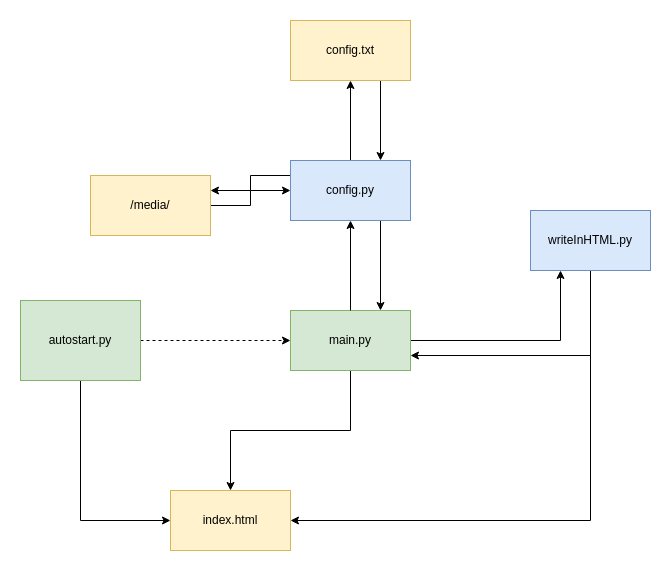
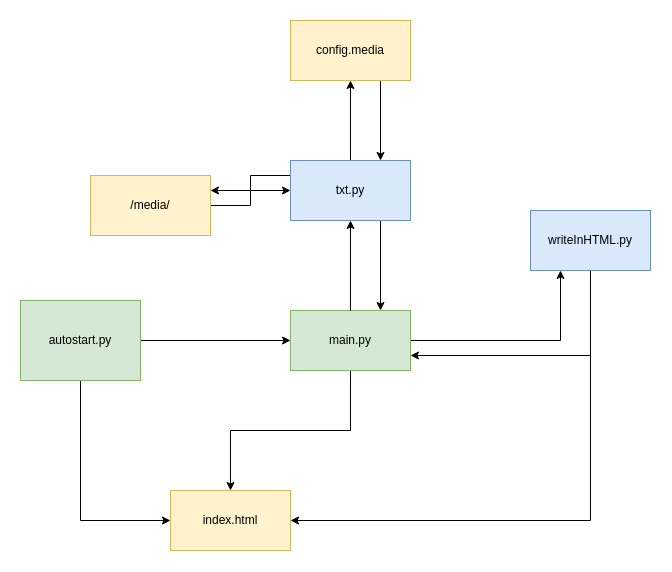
- <mxCell id="17" value="config.txt" style="rounded=0;whiteSpace=wrap;html=1;fillColor=#fff2cc;strokeColor=#d6b656;" parent="1" vertex="1"><mxGeometry x="290" y="20" width="120" height="60" as="geometry" /></mxCell>
+ <mxCell id="17" value="config.media" style="rounded=0;whiteSpace=wrap;html=1;fillColor=#fff2cc;strokeColor=#d6b656;" parent="1" vertex="1"><mxGeometry x="290" y="20" width="120" height="60" as="geometry" /></mxCell>
- <mxCell id="12" value="config.py" style="rounded=0;whiteSpace=wrap;html=1;fillColor=#dae8fc;strokeColor=#6c8ebf;" parent="1" vertex="1"><mxGeometry x="290" y="160" width="120" height="60" as="geometry" /></mxCell>
+ <mxCell id="12" value="txt.py" style="rounded=0;whiteSpace=wrap;html=1;fillColor=#dae8fc;strokeColor=#6c8ebf;" parent="1" vertex="1"><mxGeometry x="290" y="160" width="120" height="60" as="geometry" /></mxCell>
- <mxCell id="2" style="edgeStyle=orthogonalEdgeStyle;rounded=0;orthogonalLoop=1;jettySize=auto;html=1;exitX=1;exitY=0.5;exitDx=0;exitDy=0;entryX=0;entryY=0.5;entryDx=0;entryDy=0;dashed=1;" parent="1" source="4" target="7" edge="1"><mxGeometry relative="1" as="geometry" /></mxCell>
+ <mxCell id="2" style="edgeStyle=orthogonalEdgeStyle;rounded=0;orthogonalLoop=1;jettySize=auto;html=1;exitX=1;exitY=0.5;exitDx=0;exitDy=0;entryX=0;entryY=0.5;entryDx=0;entryDy=0;" parent="1" source="4" target="7" edge="1"><mxGeometry relative="1" as="geometry" /></mxCell>
